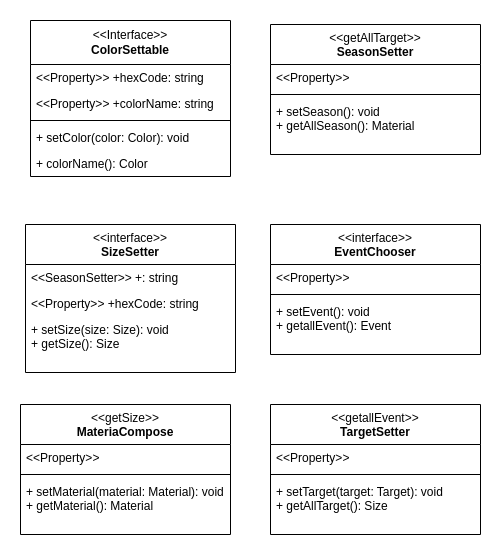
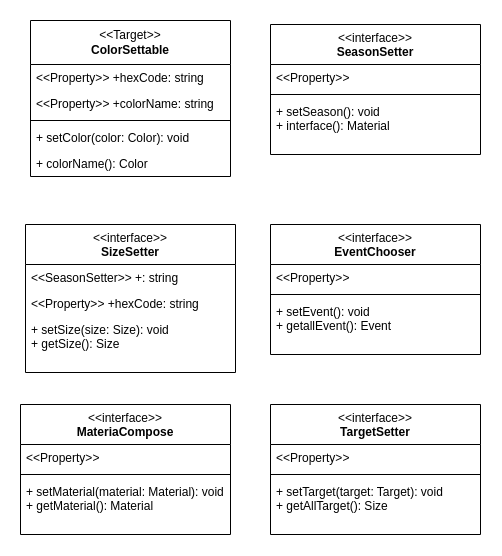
- <mxCell id="22" value="&amp;lt;&amp;lt;Interface&amp;gt;&amp;gt;&lt;div&gt;&lt;b&gt;ColorSettable&lt;/b&gt;&lt;/div&gt;" style="swimlane;fontStyle=0;childLayout=stackLayout;horizontal=1;startSize=44;fillColor=none;horizontalStack=0;resizeParent=1;resizeParentMax=0;resizeLast=0;collapsible=1;marginBottom=0;whiteSpace=wrap;html=1;" vertex="1" parent="1"><mxGeometry x="30" y="20" width="200" height="156" as="geometry"><mxRectangle x="140" y="230" width="100" height="30" as="alternateBounds" /></mxGeometry></mxCell>
+ <mxCell id="22" value="&amp;lt;&amp;lt;Target&amp;gt;&amp;gt;&lt;div&gt;&lt;b&gt;ColorSettable&lt;/b&gt;&lt;/div&gt;" style="swimlane;fontStyle=0;childLayout=stackLayout;horizontal=1;startSize=44;fillColor=none;horizontalStack=0;resizeParent=1;resizeParentMax=0;resizeLast=0;collapsible=1;marginBottom=0;whiteSpace=wrap;html=1;" vertex="1" parent="1"><mxGeometry x="30" y="20" width="200" height="156" as="geometry"><mxRectangle x="140" y="230" width="100" height="30" as="alternateBounds" /></mxGeometry></mxCell>
- <mxCell id="10" value="&lt;span style=&quot;font-weight: normal;&quot;&gt;&amp;lt;&amp;lt;getAllTarget&amp;gt;&amp;gt;&lt;/span&gt;&lt;div&gt;SeasonSetter&lt;/div&gt;" style="swimlane;fontStyle=1;align=center;verticalAlign=top;childLayout=stackLayout;horizontal=1;startSize=40;horizontalStack=0;resizeParent=1;resizeParentMax=0;resizeLast=0;collapsible=1;marginBottom=0;whiteSpace=wrap;html=1;" vertex="1" parent="1"><mxGeometry x="270" y="24" width="210" height="130" as="geometry" /></mxCell>
+ <mxCell id="10" value="&lt;span style=&quot;font-weight: normal;&quot;&gt;&amp;lt;&amp;lt;interface&amp;gt;&amp;gt;&lt;/span&gt;&lt;div&gt;SeasonSetter&lt;/div&gt;" style="swimlane;fontStyle=1;align=center;verticalAlign=top;childLayout=stackLayout;horizontal=1;startSize=40;horizontalStack=0;resizeParent=1;resizeParentMax=0;resizeLast=0;collapsible=1;marginBottom=0;whiteSpace=wrap;html=1;" vertex="1" parent="1"><mxGeometry x="270" y="24" width="210" height="130" as="geometry" /></mxCell>
- <mxCell id="13" value="+ setSeason(): void&lt;div&gt;+ getAllSeason(): Material&lt;/div&gt;" style="text;strokeColor=none;fillColor=none;align=left;verticalAlign=top;spacingLeft=4;spacingRight=4;overflow=hidden;rotatable=0;points=[[0,0.5],[1,0.5]];portConstraint=eastwest;whiteSpace=wrap;html=1;" vertex="1" parent="10"><mxGeometry y="74" width="210" height="56" as="geometry" /></mxCell>
+ <mxCell id="13" value="+ setSeason(): void&lt;div&gt;+ interface(): Material&lt;/div&gt;" style="text;strokeColor=none;fillColor=none;align=left;verticalAlign=top;spacingLeft=4;spacingRight=4;overflow=hidden;rotatable=0;points=[[0,0.5],[1,0.5]];portConstraint=eastwest;whiteSpace=wrap;html=1;" vertex="1" parent="10"><mxGeometry y="74" width="210" height="56" as="geometry" /></mxCell>
- <mxCell id="6" value="&lt;span style=&quot;font-weight: normal;&quot;&gt;&amp;lt;&amp;lt;getSize&amp;gt;&amp;gt;&lt;/span&gt;&lt;div&gt;MateriaCompose&lt;/div&gt;" style="swimlane;fontStyle=1;align=center;verticalAlign=top;childLayout=stackLayout;horizontal=1;startSize=40;horizontalStack=0;resizeParent=1;resizeParentMax=0;resizeLast=0;collapsible=1;marginBottom=0;whiteSpace=wrap;html=1;" vertex="1" parent="1"><mxGeometry x="20" y="404" width="210" height="130" as="geometry" /></mxCell>
+ <mxCell id="6" value="&lt;span style=&quot;font-weight: normal;&quot;&gt;&amp;lt;&amp;lt;interface&amp;gt;&amp;gt;&lt;/span&gt;&lt;div&gt;MateriaCompose&lt;/div&gt;" style="swimlane;fontStyle=1;align=center;verticalAlign=top;childLayout=stackLayout;horizontal=1;startSize=40;horizontalStack=0;resizeParent=1;resizeParentMax=0;resizeLast=0;collapsible=1;marginBottom=0;whiteSpace=wrap;html=1;" vertex="1" parent="1"><mxGeometry x="20" y="404" width="210" height="130" as="geometry" /></mxCell>
- <mxCell id="18" value="&lt;span style=&quot;font-weight: normal;&quot;&gt;&amp;lt;&amp;lt;getallEvent&amp;gt;&amp;gt;&lt;/span&gt;&lt;div&gt;TargetSetter&lt;/div&gt;" style="swimlane;fontStyle=1;align=center;verticalAlign=top;childLayout=stackLayout;horizontal=1;startSize=40;horizontalStack=0;resizeParent=1;resizeParentMax=0;resizeLast=0;collapsible=1;marginBottom=0;whiteSpace=wrap;html=1;" vertex="1" parent="1"><mxGeometry x="270" y="404" width="210" height="130" as="geometry" /></mxCell>
+ <mxCell id="18" value="&lt;span style=&quot;font-weight: normal;&quot;&gt;&amp;lt;&amp;lt;interface&amp;gt;&amp;gt;&lt;/span&gt;&lt;div&gt;TargetSetter&lt;/div&gt;" style="swimlane;fontStyle=1;align=center;verticalAlign=top;childLayout=stackLayout;horizontal=1;startSize=40;horizontalStack=0;resizeParent=1;resizeParentMax=0;resizeLast=0;collapsible=1;marginBottom=0;whiteSpace=wrap;html=1;" vertex="1" parent="1"><mxGeometry x="270" y="404" width="210" height="130" as="geometry" /></mxCell>
